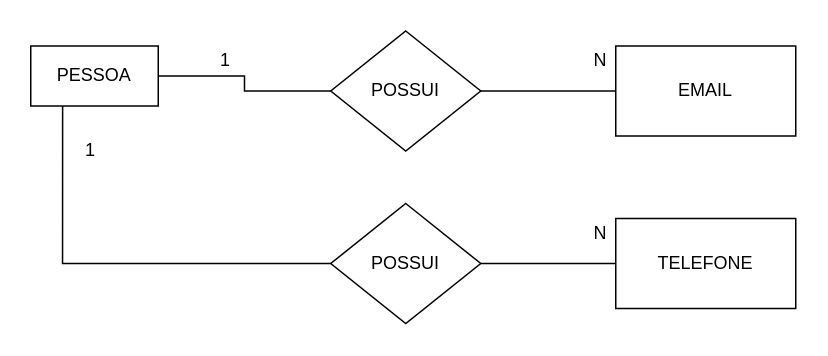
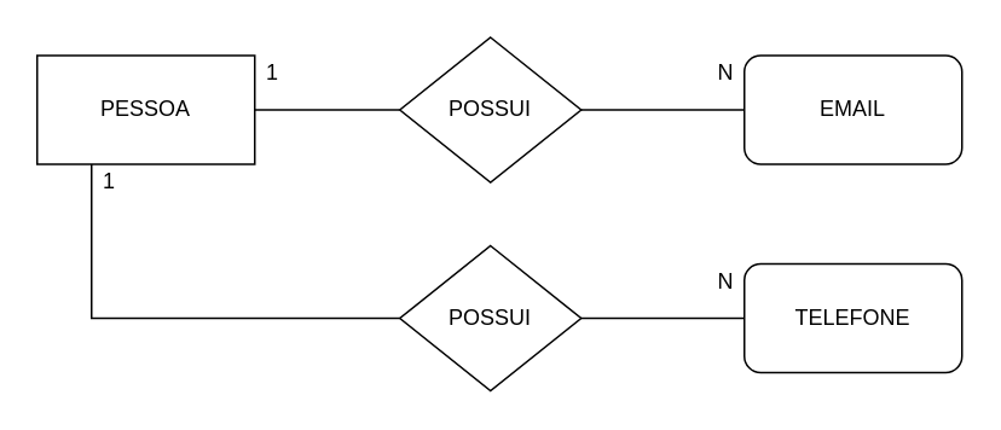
- <mxCell id="3" value="PESSOA" style="rounded=0;whiteSpace=wrap;html=1;" parent="1" vertex="1"><mxGeometry x="20" y="30" width="85" height="40" as="geometry" /></mxCell>
+ <mxCell id="3" value="PESSOA" style="rounded=0;whiteSpace=wrap;html=1;" parent="1" vertex="1"><mxGeometry x="20" y="30" width="120" height="60" as="geometry" /></mxCell>
- <mxCell id="5" value="EMAIL" style="rounded=0;whiteSpace=wrap;html=1;" parent="1" vertex="1"><mxGeometry x="410" y="30" width="120" height="60" as="geometry" /></mxCell>
+ <mxCell id="5" value="EMAIL" style="whiteSpace=wrap;html=1;rounded=1;" parent="1" vertex="1"><mxGeometry x="410" y="30" width="120" height="60" as="geometry" /></mxCell>
- <mxCell id="4" value="TELEFONE" style="rounded=0;whiteSpace=wrap;html=1;" parent="1" vertex="1"><mxGeometry x="410" y="145" width="120" height="60" as="geometry" /></mxCell>
+ <mxCell id="4" value="TELEFONE" style="whiteSpace=wrap;html=1;rounded=1;" parent="1" vertex="1"><mxGeometry x="410" y="145" width="120" height="60" as="geometry" /></mxCell>
